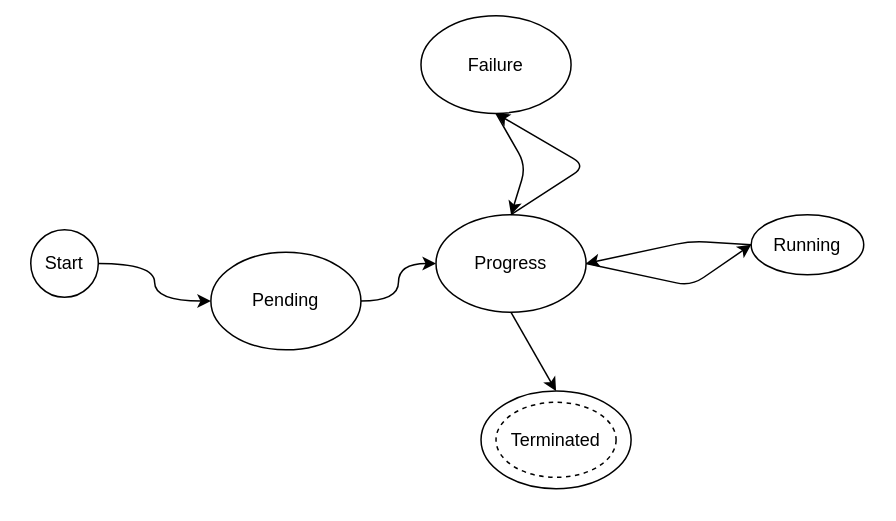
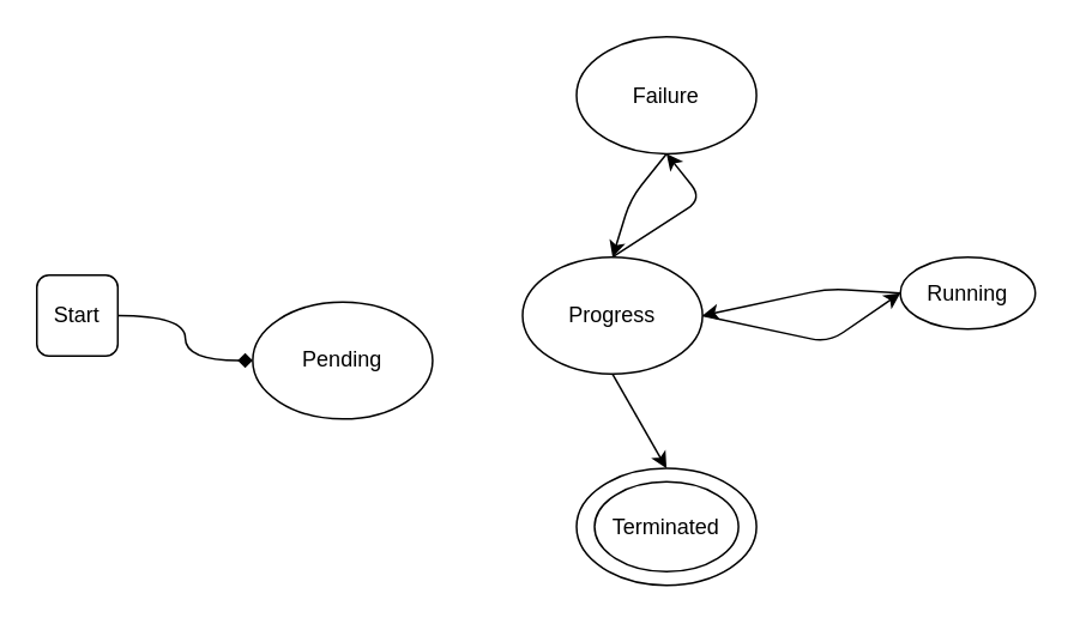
- <mxCell id="8" value="Failure" style="ellipse;whiteSpace=wrap;html=1;" vertex="1" parent="1"><mxGeometry x="280" y="10" width="100" height="65" as="geometry" /></mxCell>
+ <mxCell id="8" value="Failure" style="ellipse;whiteSpace=wrap;html=1;" vertex="1" parent="1"><mxGeometry x="320" y="20" width="100" height="65" as="geometry" /></mxCell>
- <mxCell id="15" value="Start" style="ellipse;whiteSpace=wrap;html=1;aspect=fixed;" vertex="1" parent="1"><mxGeometry x="20" y="152.5" width="45" height="45" as="geometry" /></mxCell>
+ <mxCell id="15" value="Start" style="whiteSpace=wrap;html=1;aspect=fixed;rounded=1;" vertex="1" parent="1"><mxGeometry x="20" y="152.5" width="45" height="45" as="geometry" /></mxCell>
- <mxCell id="2" value="" style="edgeStyle=orthogonalEdgeStyle;rounded=0;orthogonalLoop=1;jettySize=auto;html=1;curved=1;" edge="1" parent="1" source="3" target="4"><mxGeometry relative="1" as="geometry" /></mxCell>
- <mxCell id="14" value="" style="edgeStyle=orthogonalEdgeStyle;curved=1;rounded=0;orthogonalLoop=1;jettySize=auto;html=1;" edge="1" parent="1" source="15" target="3"><mxGeometry relative="1" as="geometry" /></mxCell>
+ <mxCell id="14" value="" style="edgeStyle=orthogonalEdgeStyle;curved=1;rounded=0;orthogonalLoop=1;jettySize=auto;html=1;endArrow=diamond;" edge="1" parent="1" source="15" target="3"><mxGeometry relative="1" as="geometry" /></mxCell>
- <mxCell id="13" value="Terminated" style="ellipse;whiteSpace=wrap;html=1;dashed=1;" vertex="1" parent="1"><mxGeometry x="330" y="267.5" width="80" height="50" as="geometry" /></mxCell>
+ <mxCell id="13" value="Terminated" style="ellipse;whiteSpace=wrap;html=1;" vertex="1" parent="1"><mxGeometry x="330" y="267.5" width="80" height="50" as="geometry" /></mxCell>
